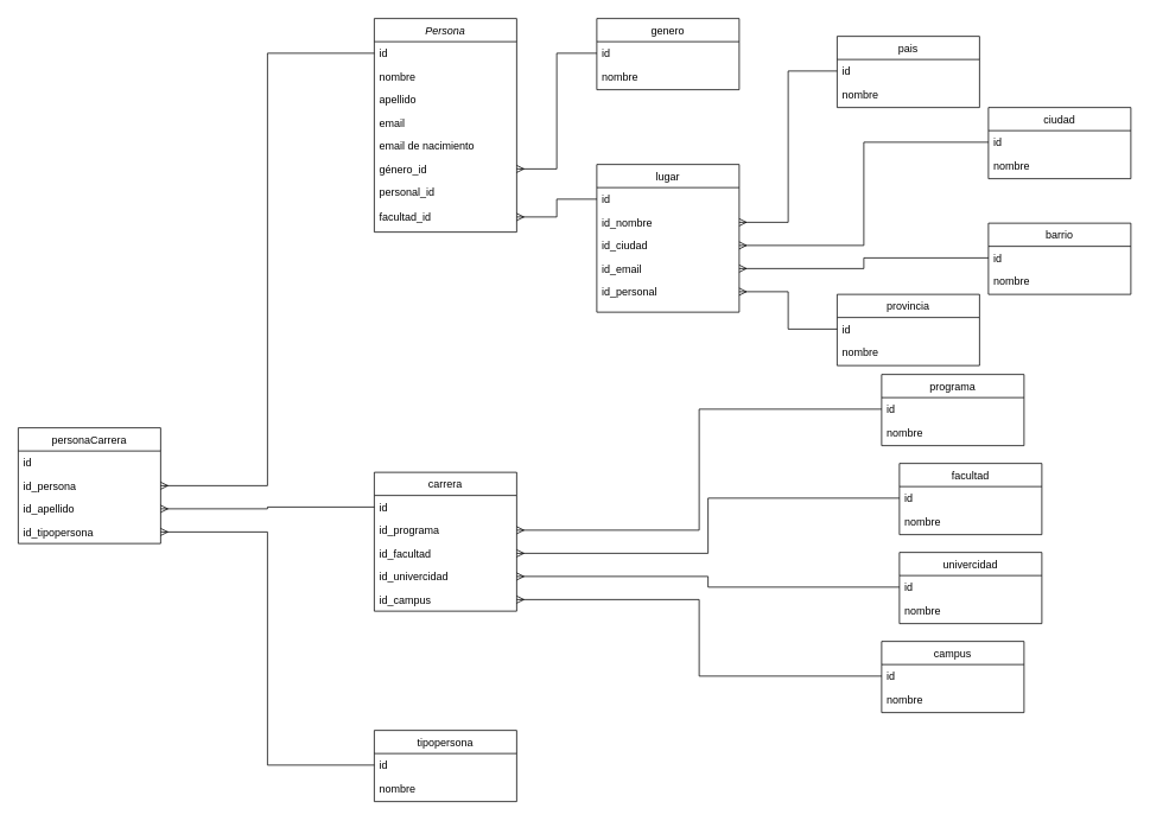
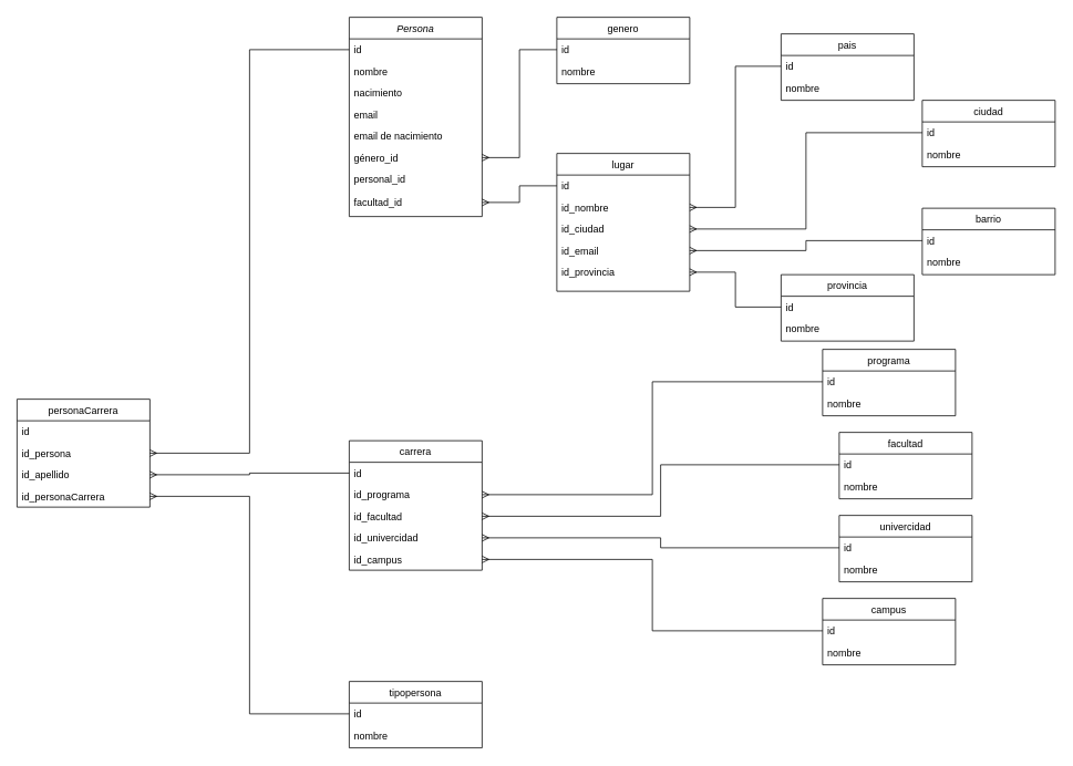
- <mxCell id="5" value="apellido" style="text;align=left;verticalAlign=top;spacingLeft=4;spacingRight=4;overflow=hidden;rotatable=0;points=[[0,0.5],[1,0.5]];portConstraint=eastwest;rounded=0;shadow=0;html=0;" parent="2" vertex="1"><mxGeometry y="78" width="160" height="26" as="geometry" /></mxCell>
+ <mxCell id="5" value="nacimiento" style="text;align=left;verticalAlign=top;spacingLeft=4;spacingRight=4;overflow=hidden;rotatable=0;points=[[0,0.5],[1,0.5]];portConstraint=eastwest;rounded=0;shadow=0;html=0;" parent="2" vertex="1"><mxGeometry y="78" width="160" height="26" as="geometry" /></mxCell>
- <mxCell id="16" value="id_personal" style="text;align=left;verticalAlign=top;spacingLeft=4;spacingRight=4;overflow=hidden;rotatable=0;points=[[0,0.5],[1,0.5]];portConstraint=eastwest;" parent="11" vertex="1"><mxGeometry y="130" width="160" height="26" as="geometry" /></mxCell>
+ <mxCell id="16" value="id_provincia" style="text;align=left;verticalAlign=top;spacingLeft=4;spacingRight=4;overflow=hidden;rotatable=0;points=[[0,0.5],[1,0.5]];portConstraint=eastwest;" parent="11" vertex="1"><mxGeometry y="130" width="160" height="26" as="geometry" /></mxCell>
- <mxCell id="58" value="id_tipopersona" style="text;align=left;verticalAlign=top;spacingLeft=4;spacingRight=4;overflow=hidden;rotatable=0;points=[[0,0.5],[1,0.5]];portConstraint=eastwest;rounded=0;shadow=0;html=0;" parent="54" vertex="1"><mxGeometry y="104" width="160" height="26" as="geometry" /></mxCell>
+ <mxCell id="58" value="id_personaCarrera" style="text;align=left;verticalAlign=top;spacingLeft=4;spacingRight=4;overflow=hidden;rotatable=0;points=[[0,0.5],[1,0.5]];portConstraint=eastwest;rounded=0;shadow=0;html=0;" parent="54" vertex="1"><mxGeometry y="104" width="160" height="26" as="geometry" /></mxCell>
